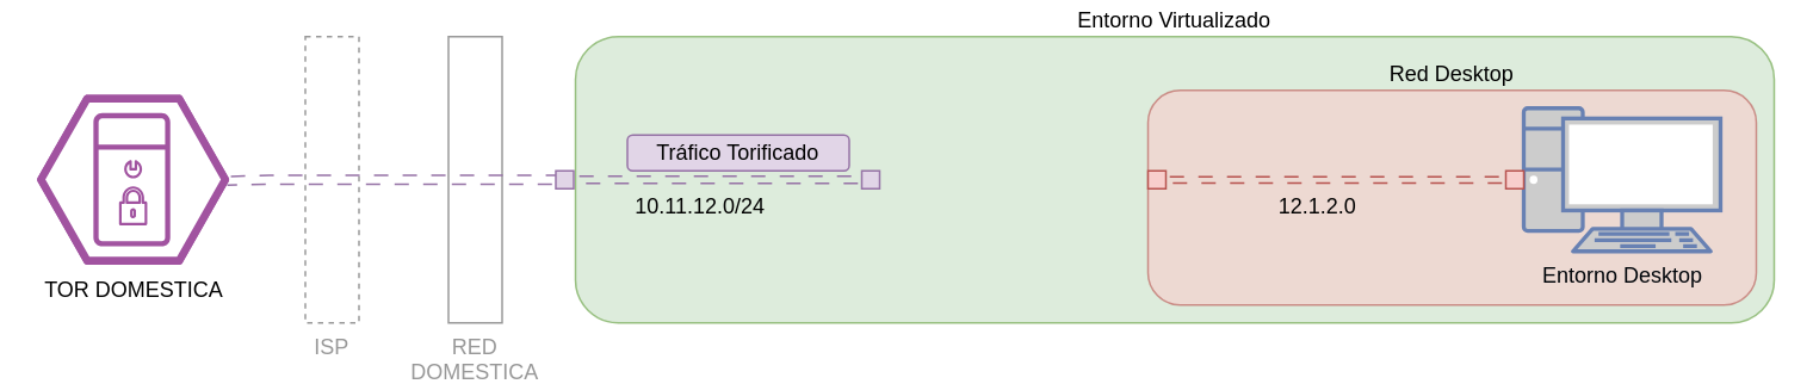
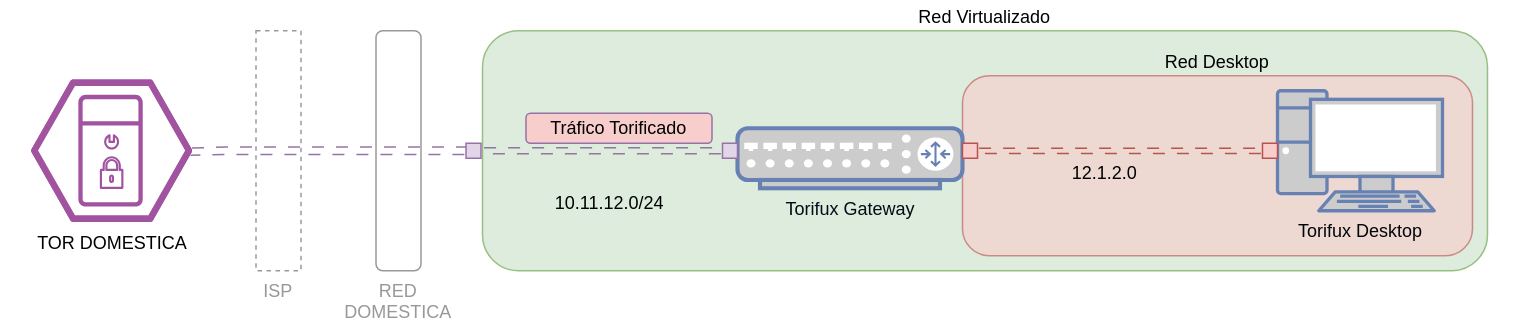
- <mxCell id="2" value="Entorno Virtualizado" style="rounded=1;whiteSpace=wrap;html=1;fillColor=#d5e8d4;strokeColor=#82b366;labelPosition=center;verticalLabelPosition=top;align=center;verticalAlign=bottom;opacity=80;" vertex="1" parent="1"><mxGeometry x="321" y="20" width="670" height="160" as="geometry" /></mxCell>
+ <mxCell id="2" value="Red Virtualizado" style="rounded=1;whiteSpace=wrap;html=1;fillColor=#d5e8d4;strokeColor=#82b366;labelPosition=center;verticalLabelPosition=top;align=center;verticalAlign=bottom;opacity=80;" vertex="1" parent="1"><mxGeometry x="321" y="20" width="670" height="160" as="geometry" /></mxCell>
- <mxCell id="12" value="Tráfico Torificado" style="rounded=1;whiteSpace=wrap;html=1;fillColor=#e1d5e7;strokeColor=#9673a6;" vertex="1" parent="1"><mxGeometry x="350" y="75" width="124" height="20" as="geometry" /></mxCell>
+ <mxCell id="12" value="Tráfico Torificado" style="rounded=1;whiteSpace=wrap;html=1;fillColor=#f8cecc;strokeColor=#9673a6;" vertex="1" parent="1"><mxGeometry x="350" y="75" width="124" height="20" as="geometry" /></mxCell>
- <mxCell id="17" value="RED DOMESTICA" style="rounded=0;whiteSpace=wrap;html=1;labelPosition=center;verticalLabelPosition=bottom;align=center;verticalAlign=top;opacity=40;textOpacity=40;" vertex="1" parent="1"><mxGeometry x="250" y="20" width="30" height="160" as="geometry" /></mxCell>
+ <mxCell id="17" value="RED DOMESTICA" style="whiteSpace=wrap;html=1;labelPosition=center;verticalLabelPosition=bottom;align=center;verticalAlign=top;opacity=40;textOpacity=40;rounded=1;" vertex="1" parent="1"><mxGeometry x="250" y="20" width="30" height="160" as="geometry" /></mxCell>
+ <mxCell id="5" value="&lt;font color=&quot;#000d19&quot;&gt;Torifux Gateway&lt;/font&gt;" style="fontColor=#0066CC;verticalAlign=top;verticalLabelPosition=bottom;labelPosition=center;align=center;html=1;outlineConnect=0;fillColor=#CCCCCC;strokeColor=#6881B3;gradientColor=none;gradientDirection=north;strokeWidth=2;shape=mxgraph.networks.router;" vertex="1" parent="1"><mxGeometry x="491" y="85" width="150" height="40" as="geometry" /></mxCell>
- <mxCell id="13" value="&lt;div&gt;10.11.12.0/24&lt;/div&gt;" style="ellipse;whiteSpace=wrap;html=1;strokeColor=none;fillColor=none;" vertex="1" parent="1"><mxGeometry x="351" y="100" width="80" height="30" as="geometry" /></mxCell>
+ <mxCell id="13" value="&lt;div&gt;10.11.12.0/24&lt;/div&gt;" style="ellipse;whiteSpace=wrap;html=1;strokeColor=none;fillColor=none;" vertex="1" parent="1"><mxGeometry x="366" y="120" width="80" height="30" as="geometry" /></mxCell>
- <mxCell id="4" value="&lt;div&gt;&lt;font color=&quot;#00050a&quot;&gt;Entorno Desktop&lt;/font&gt;&lt;/div&gt;" style="fontColor=#0066CC;verticalAlign=top;verticalLabelPosition=bottom;labelPosition=center;align=center;html=1;outlineConnect=0;fillColor=#CCCCCC;strokeColor=#6881B3;gradientColor=none;gradientDirection=north;strokeWidth=2;shape=mxgraph.networks.pc;" vertex="1" parent="1"><mxGeometry x="851" y="60" width="110" height="80" as="geometry" /></mxCell>
+ <mxCell id="4" value="&lt;div&gt;&lt;font color=&quot;#00050a&quot;&gt;Torifux Desktop&lt;/font&gt;&lt;/div&gt;" style="fontColor=#0066CC;verticalAlign=top;verticalLabelPosition=bottom;labelPosition=center;align=center;html=1;outlineConnect=0;fillColor=#CCCCCC;strokeColor=#6881B3;gradientColor=none;gradientDirection=north;strokeWidth=2;shape=mxgraph.networks.pc;" vertex="1" parent="1"><mxGeometry x="851" y="60" width="110" height="80" as="geometry" /></mxCell>
